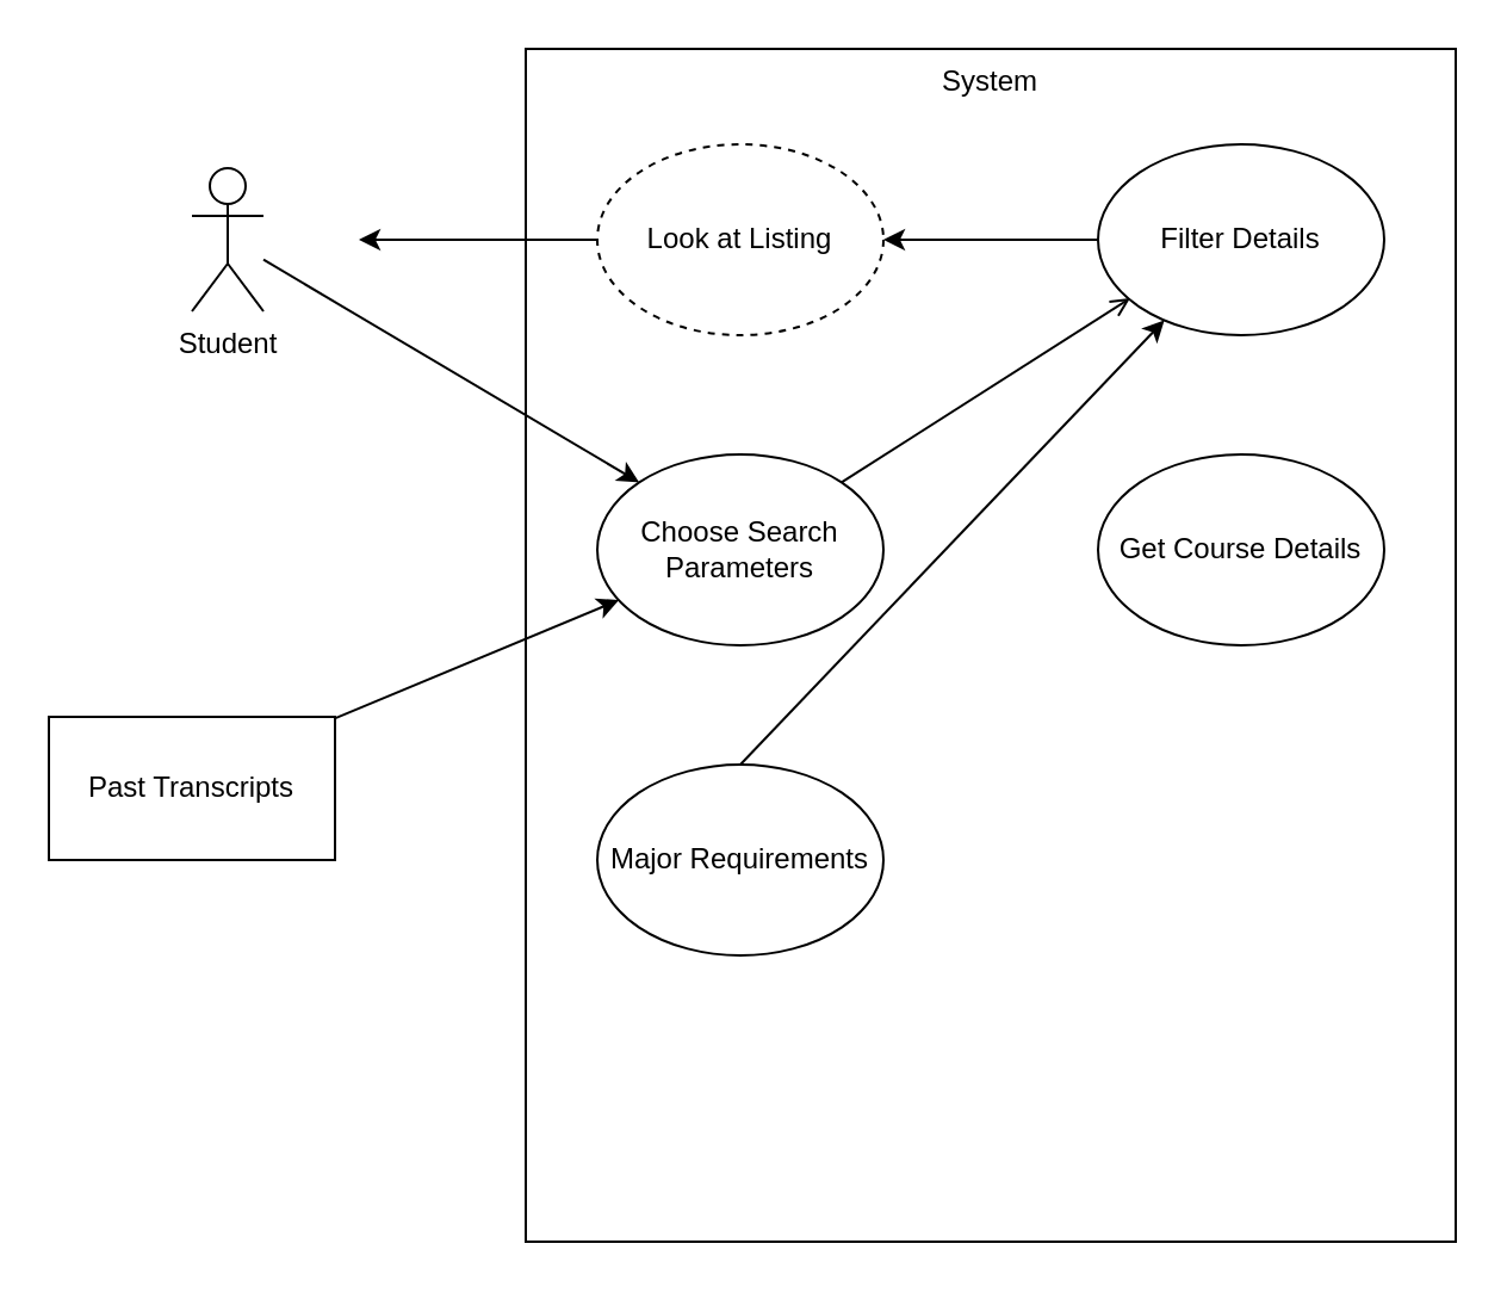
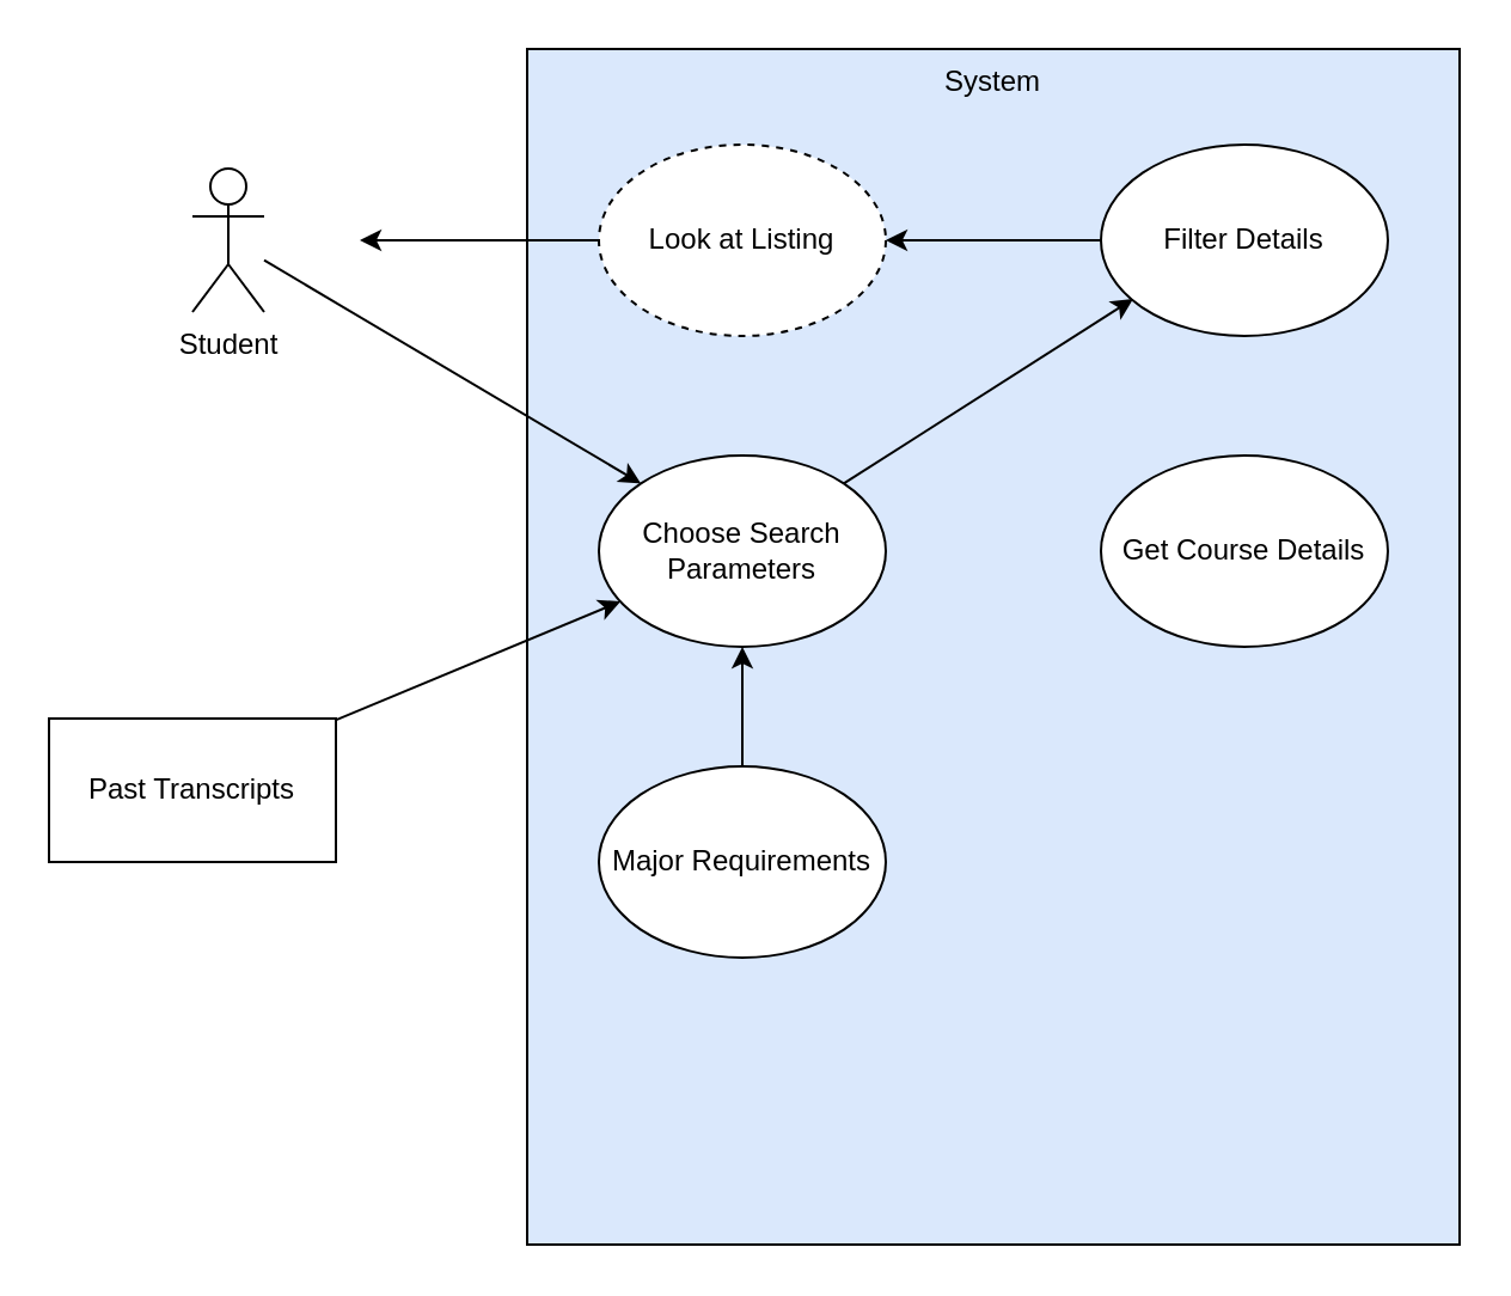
- <mxCell id="8" value="" style="endArrow=open;html=1;rounded=0;exitX=1;exitY=0;exitDx=0;exitDy=0;entryX=0.112;entryY=0.807;entryDx=0;entryDy=0;entryPerimeter=0;" parent="1" source="6" target="5" edge="1"><mxGeometry width="50" height="50" relative="1" as="geometry"><mxPoint x="380" y="310" as="sourcePoint" /><mxPoint x="420" y="110" as="targetPoint" /></mxGeometry></mxCell>
+ <mxCell id="8" value="" style="endArrow=classic;html=1;rounded=0;exitX=1;exitY=0;exitDx=0;exitDy=0;entryX=0.112;entryY=0.807;entryDx=0;entryDy=0;entryPerimeter=0;" parent="1" source="6" target="5" edge="1"><mxGeometry width="50" height="50" relative="1" as="geometry"><mxPoint x="380" y="310" as="sourcePoint" /><mxPoint x="420" y="110" as="targetPoint" /></mxGeometry></mxCell>
- <mxCell id="14" value="" style="endArrow=classic;html=1;rounded=0;exitX=0.5;exitY=0;exitDx=0;exitDy=0;" parent="1" source="13" target="5" edge="1"><mxGeometry width="50" height="50" relative="1" as="geometry"><mxPoint x="380" y="310" as="sourcePoint" /><mxPoint x="430" y="260" as="targetPoint" /></mxGeometry></mxCell>
+ <mxCell id="14" value="" style="endArrow=classic;html=1;rounded=0;exitX=0.5;exitY=0;exitDx=0;exitDy=0;entryX=0.5;entryY=1;entryDx=0;entryDy=0;" parent="1" source="13" target="6" edge="1"><mxGeometry width="50" height="50" relative="1" as="geometry"><mxPoint x="380" y="310" as="sourcePoint" /><mxPoint x="430" y="260" as="targetPoint" /></mxGeometry></mxCell>
- <mxCell id="2" value="System" style="rounded=0;whiteSpace=wrap;html=1;align=center;verticalAlign=top;" parent="1" vertex="1"><mxGeometry x="220" y="20" width="390" height="500" as="geometry" /></mxCell>
+ <mxCell id="2" value="System" style="rounded=0;whiteSpace=wrap;html=1;align=center;verticalAlign=top;fillColor=#dae8fc;" parent="1" vertex="1"><mxGeometry x="220" y="20" width="390" height="500" as="geometry" /></mxCell>
